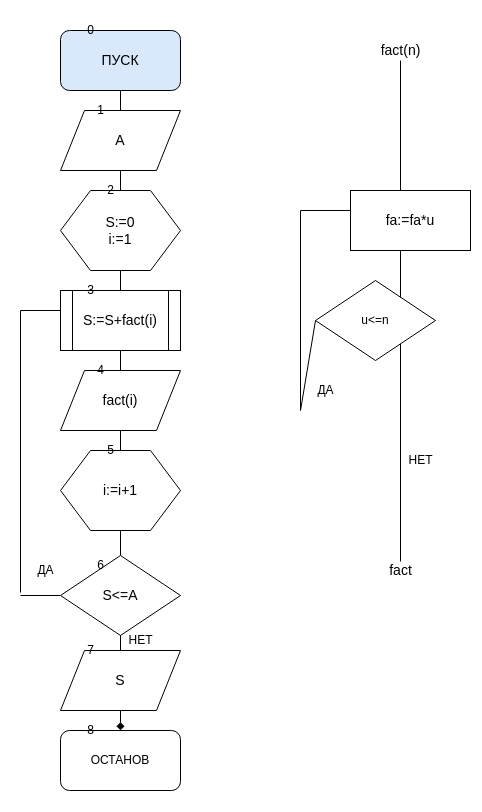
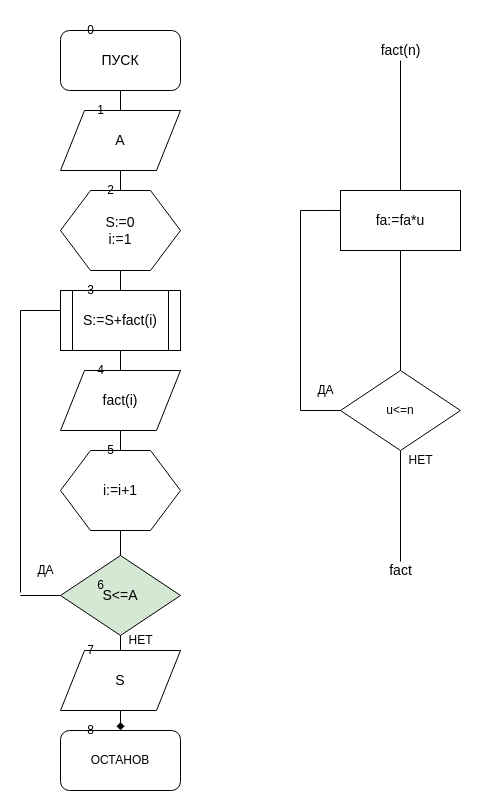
- <mxCell id="4" value="&lt;font style=&quot;font-size: 14px&quot;&gt;ПУСК&lt;/font&gt;" style="rounded=1;whiteSpace=wrap;html=1;fillColor=#dae8fc;" vertex="1" parent="1"><mxGeometry x="60" y="30" width="120" height="60" as="geometry" /></mxCell>
+ <mxCell id="4" value="&lt;font style=&quot;font-size: 14px&quot;&gt;ПУСК&lt;/font&gt;" style="rounded=1;whiteSpace=wrap;html=1;" vertex="1" parent="1"><mxGeometry x="60" y="30" width="120" height="60" as="geometry" /></mxCell>
- <mxCell id="28" value="&lt;font style=&quot;font-size: 14px&quot;&gt;fa:=fa*u&lt;/font&gt;" style="rounded=0;whiteSpace=wrap;html=1;" vertex="1" parent="1"><mxGeometry x="350" y="190" width="120" height="60" as="geometry" /></mxCell>
+ <mxCell id="28" value="&lt;font style=&quot;font-size: 14px&quot;&gt;fa:=fa*u&lt;/font&gt;" style="rounded=0;whiteSpace=wrap;html=1;" vertex="1" parent="1"><mxGeometry x="340" y="190" width="120" height="60" as="geometry" /></mxCell>
- <mxCell id="29" value="u&amp;lt;=n" style="rhombus;whiteSpace=wrap;html=1;" vertex="1" parent="1"><mxGeometry x="315" y="280" width="120" height="80" as="geometry" /></mxCell>
+ <mxCell id="29" value="u&amp;lt;=n" style="rhombus;whiteSpace=wrap;html=1;" vertex="1" parent="1"><mxGeometry x="340" y="370" width="120" height="80" as="geometry" /></mxCell>
- <mxCell id="24" value="6" style="text;html=1;align=center;verticalAlign=middle;resizable=0;points=[];;autosize=1;" vertex="1" parent="1"><mxGeometry x="90" y="555" width="20" height="20" as="geometry" /></mxCell>
+ <mxCell id="24" value="6" style="text;html=1;align=center;verticalAlign=middle;resizable=0;points=[];;autosize=1;" vertex="1" parent="1"><mxGeometry x="90" y="575" width="20" height="20" as="geometry" /></mxCell>
- <mxCell id="11" value="&lt;font style=&quot;font-size: 14px&quot;&gt;S&amp;lt;=A&lt;/font&gt;" style="rhombus;whiteSpace=wrap;html=1;" vertex="1" parent="1"><mxGeometry x="60" y="555" width="120" height="80" as="geometry" /></mxCell>
+ <mxCell id="11" value="&lt;font style=&quot;font-size: 14px&quot;&gt;S&amp;lt;=A&lt;/font&gt;" style="rhombus;whiteSpace=wrap;html=1;fillColor=#d5e8d4;" vertex="1" parent="1"><mxGeometry x="60" y="555" width="120" height="80" as="geometry" /></mxCell>
